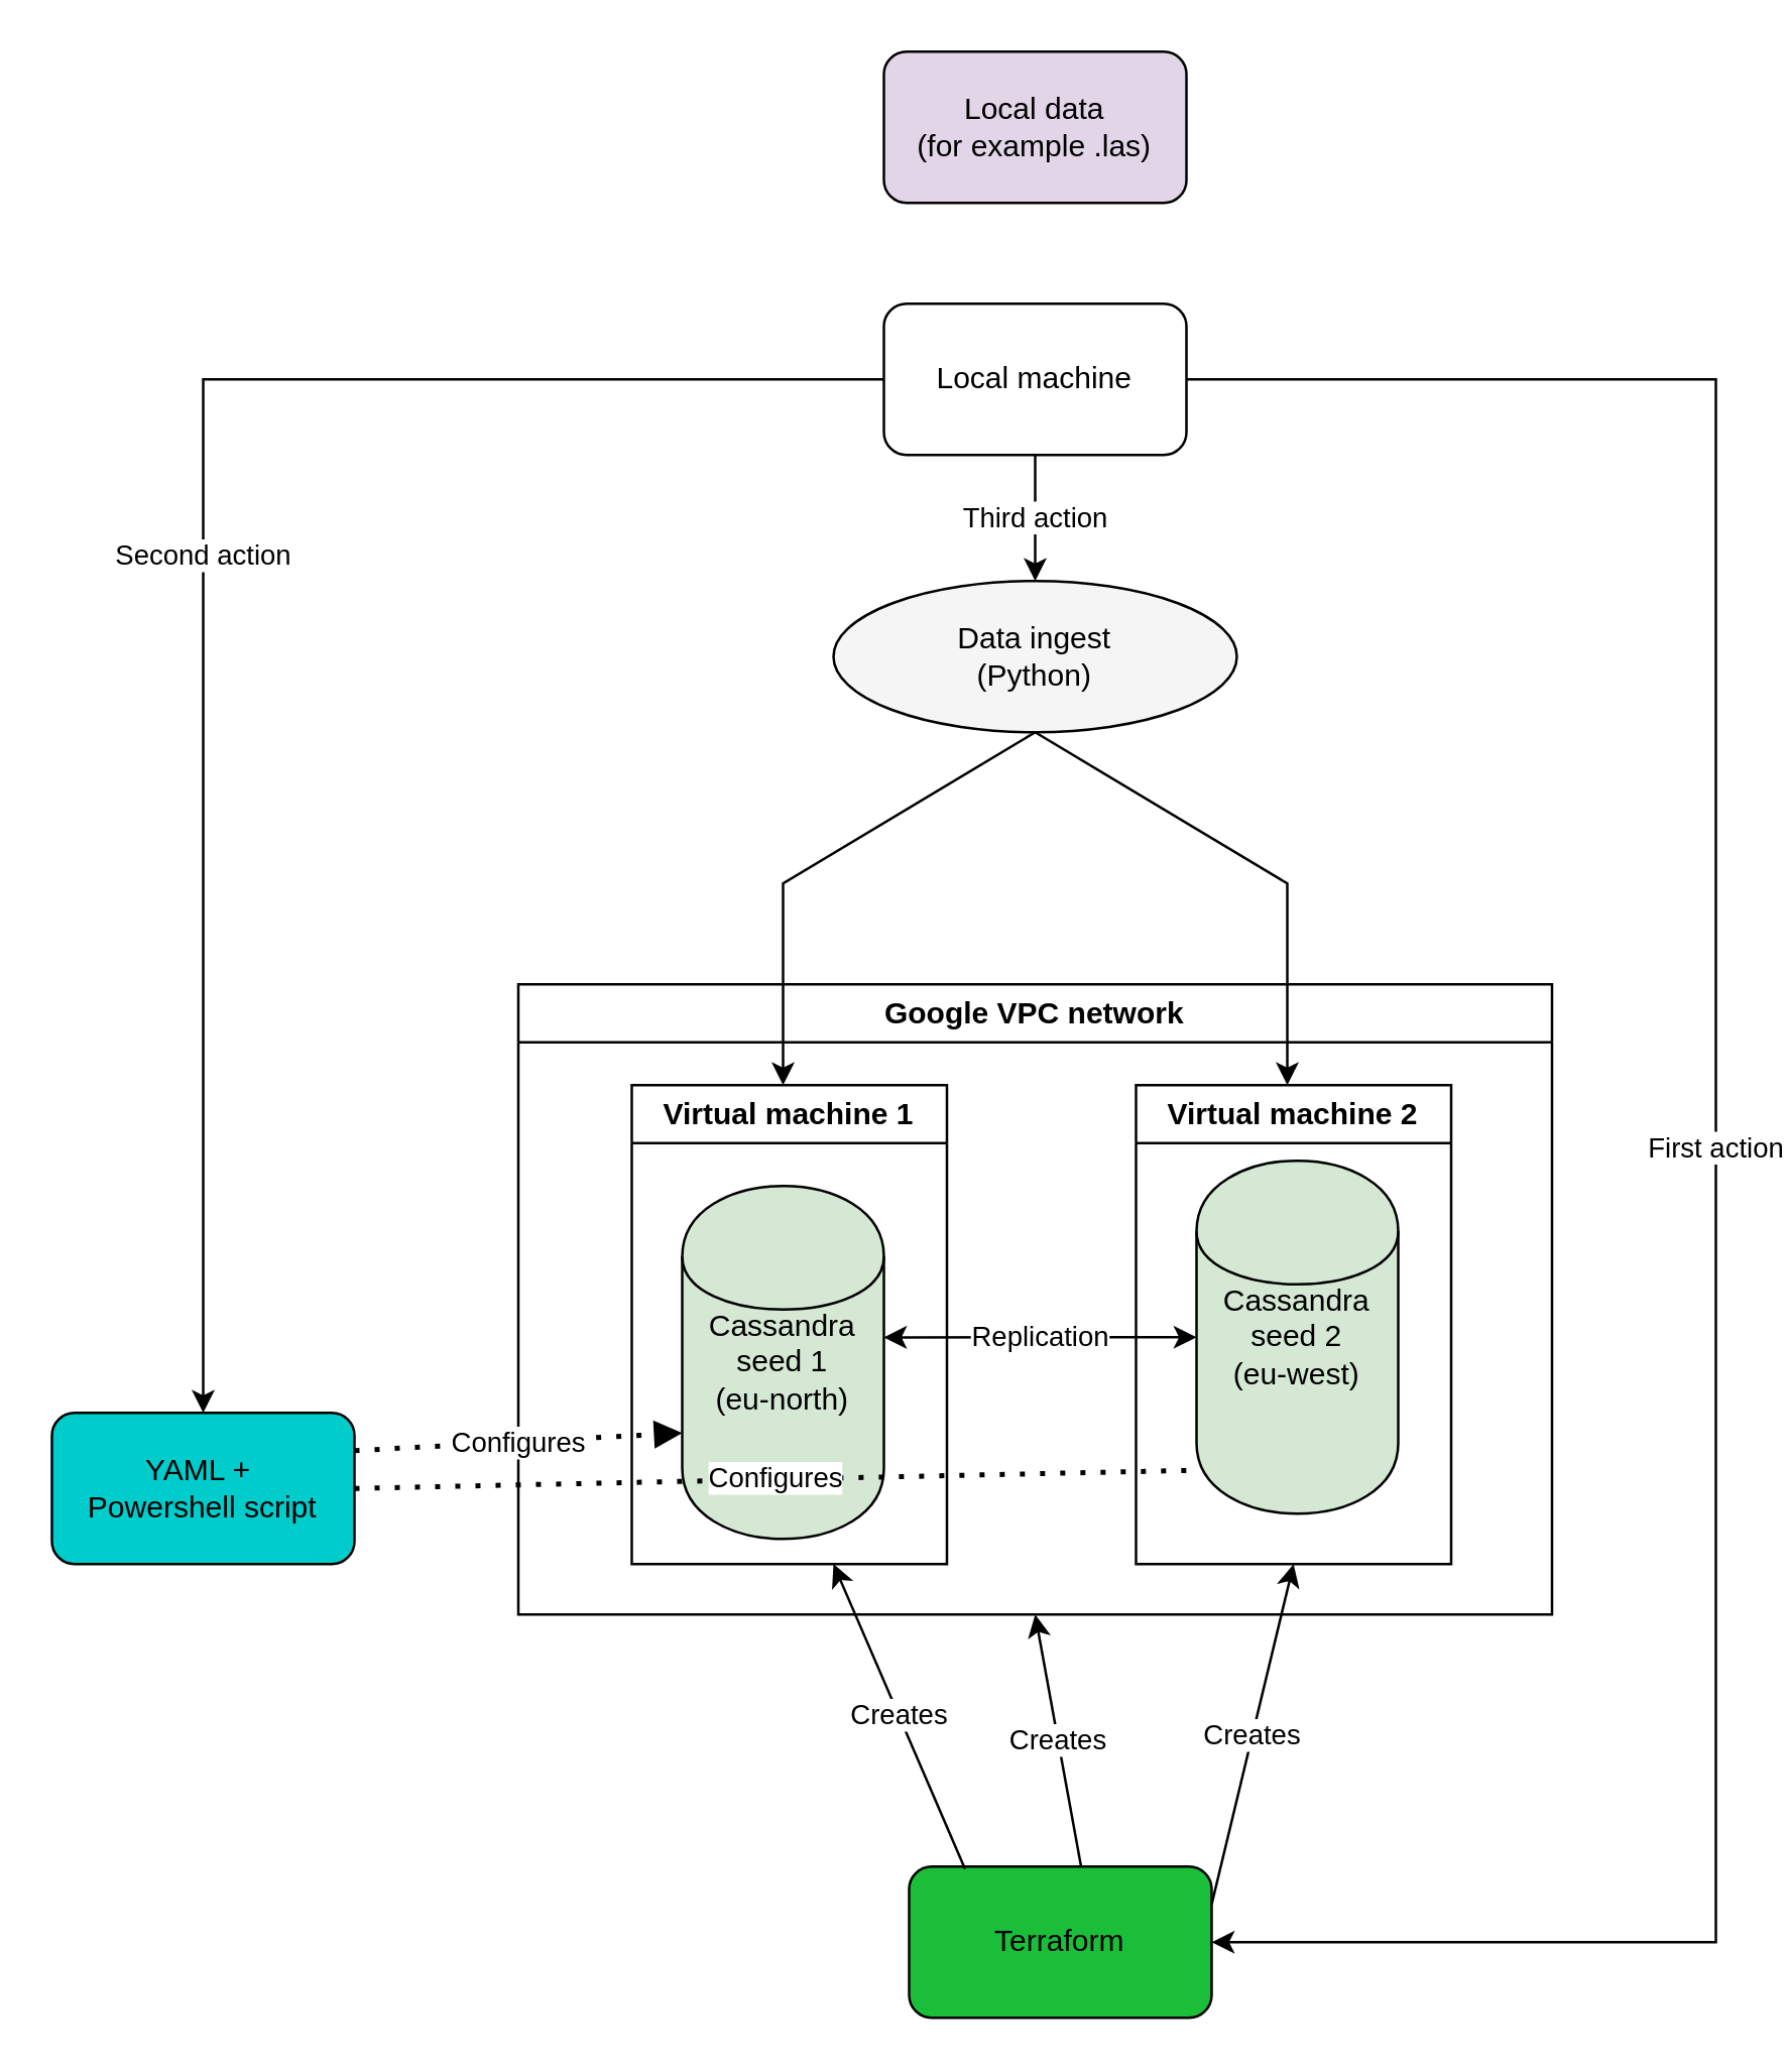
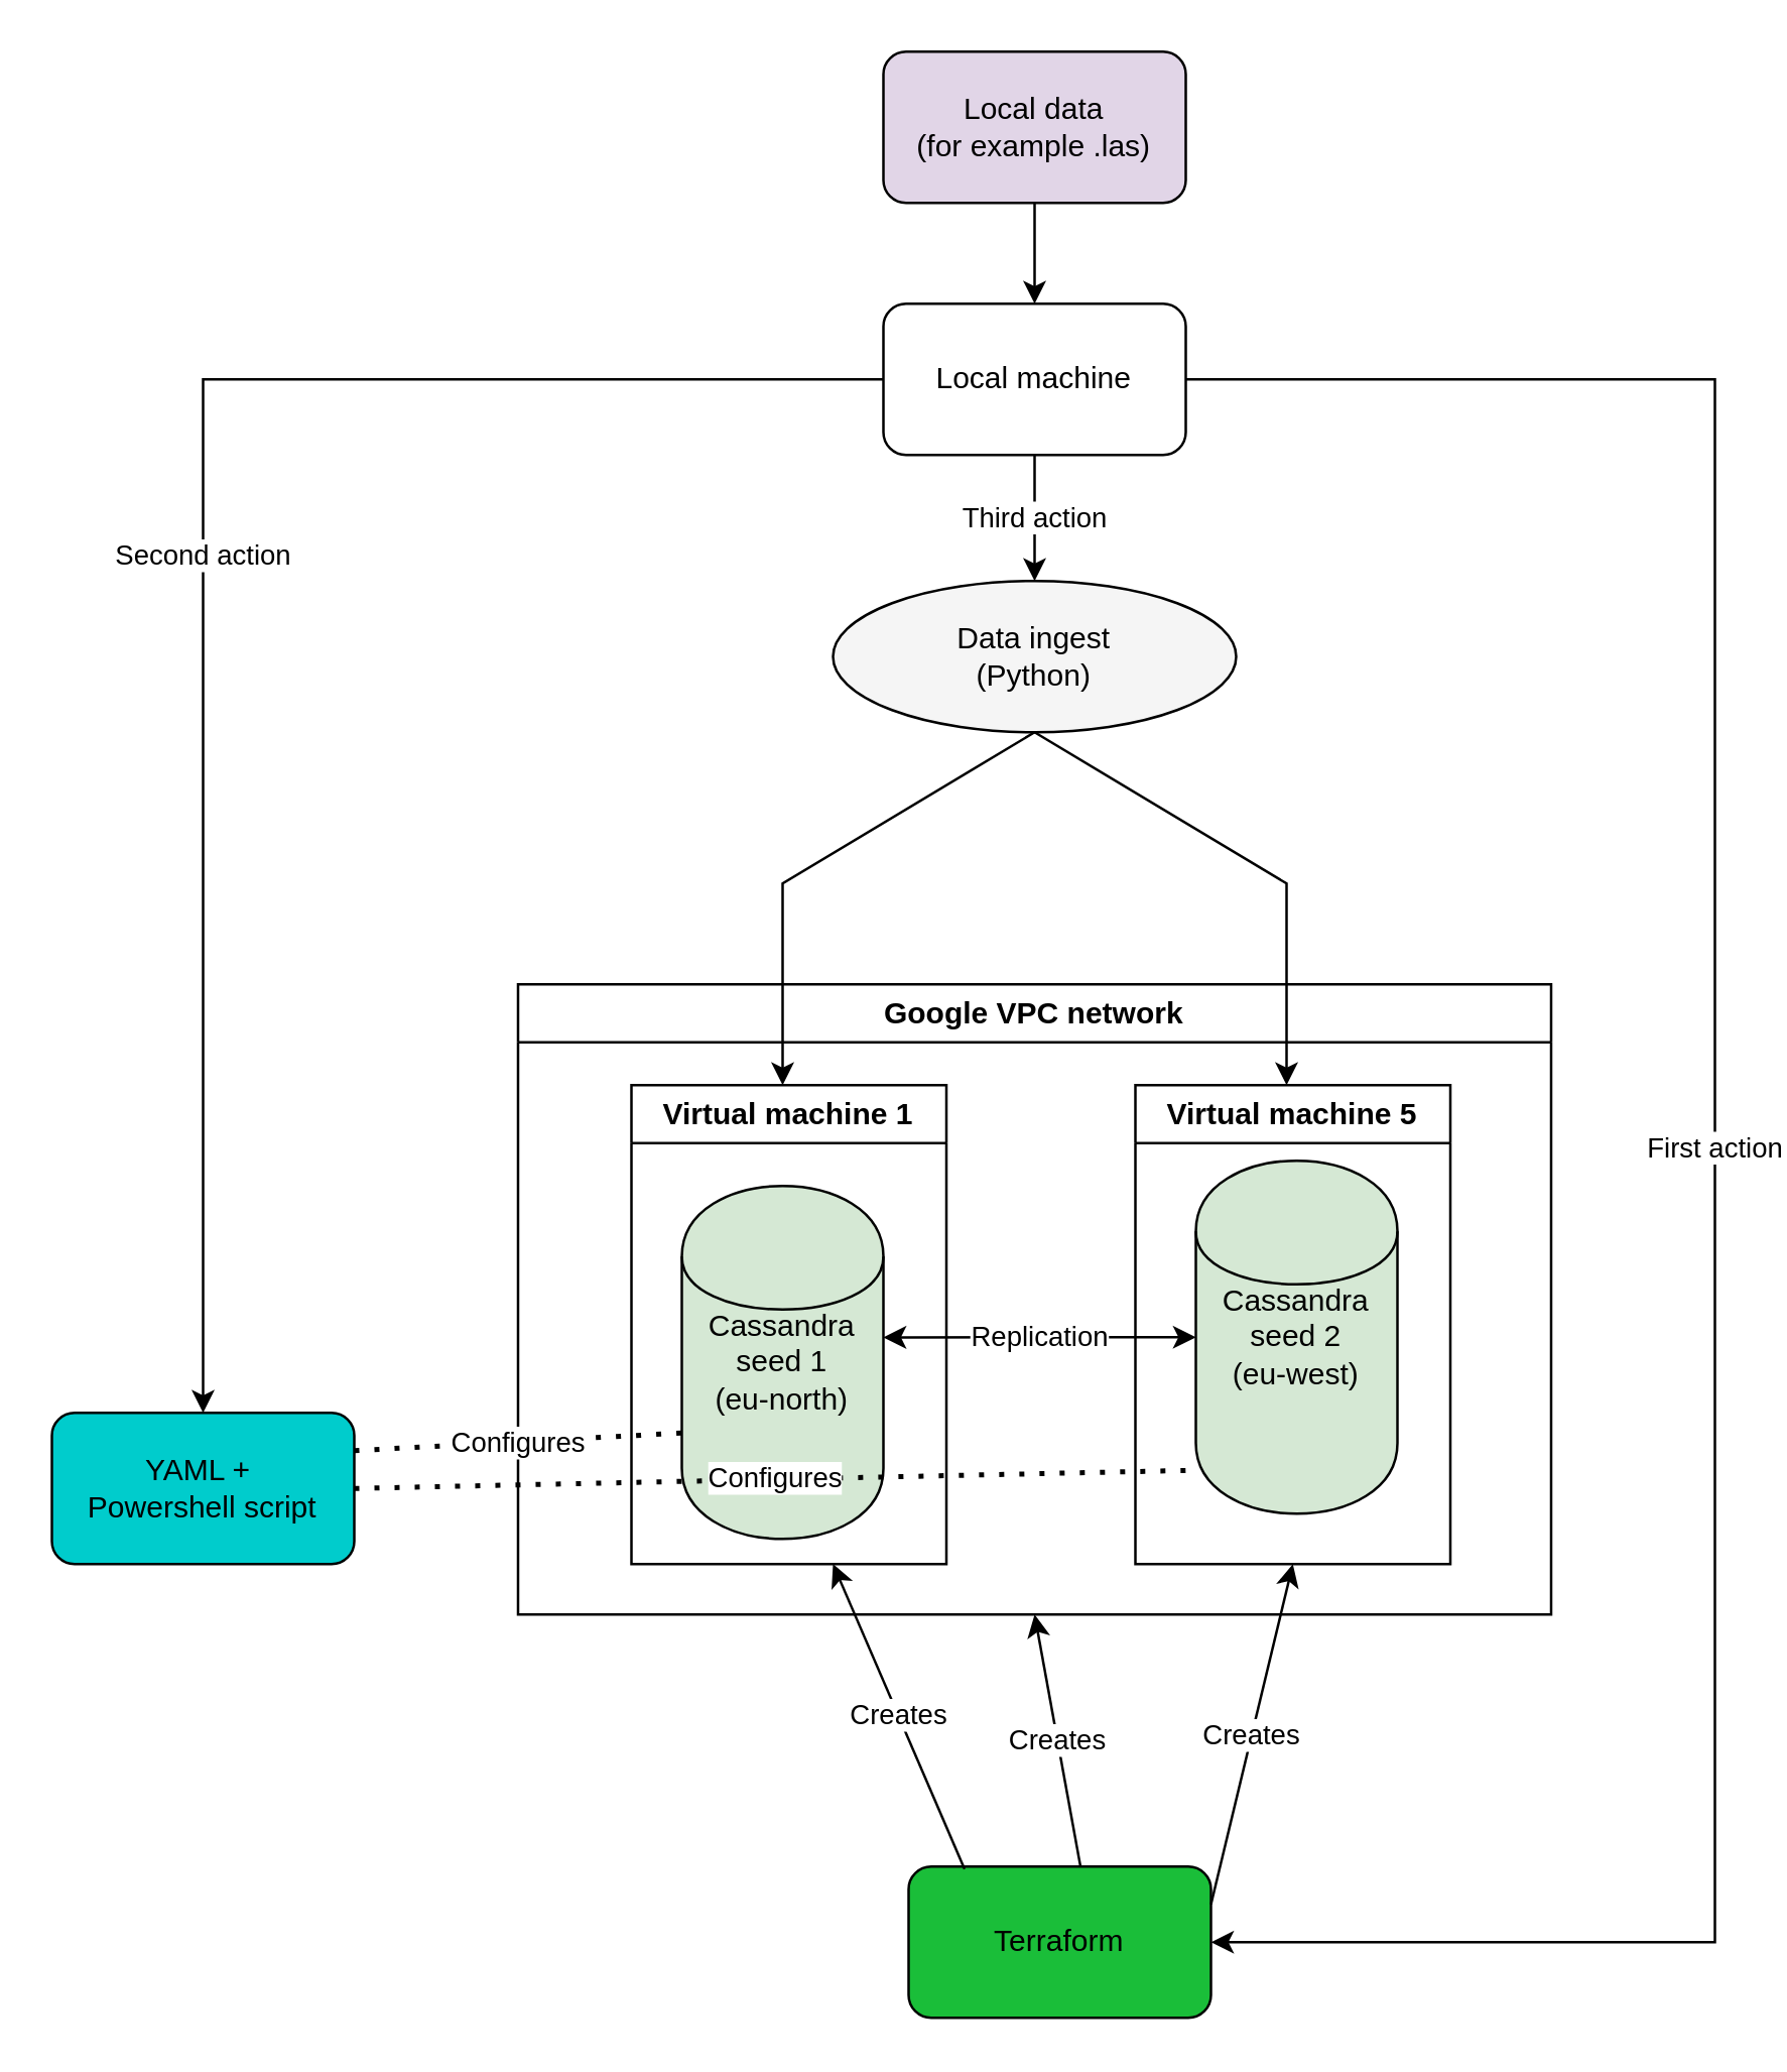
+ <mxCell id="4" value="" style="endArrow=classic;html=1;rounded=0;entryX=0.5;entryY=0;entryDx=0;entryDy=0;exitX=0.5;exitY=1;exitDx=0;exitDy=0;" edge="1" parent="1" source="2" target="18"><mxGeometry width="50" height="50" relative="1" as="geometry"><mxPoint x="380" y="190" as="sourcePoint" /><mxPoint x="430" y="140" as="targetPoint" /></mxGeometry></mxCell>
- <mxCell id="8" value="Virtual machine 2" style="swimlane;whiteSpace=wrap;html=1;" vertex="1" parent="5"><mxGeometry x="245" y="40" width="125" height="190" as="geometry" /></mxCell>
+ <mxCell id="8" value="Virtual machine 5" style="swimlane;whiteSpace=wrap;html=1;" vertex="1" parent="5"><mxGeometry x="245" y="40" width="125" height="190" as="geometry" /></mxCell>
- <mxCell id="16" value="Configures" style="endArrow=block;dashed=1;html=1;dashPattern=1 3;strokeWidth=2;rounded=0;exitX=1;exitY=0.25;exitDx=0;exitDy=0;entryX=0;entryY=0.7;entryDx=0;entryDy=0;" edge="1" parent="1" source="15" target="6"><mxGeometry width="50" height="50" relative="1" as="geometry"><mxPoint x="640" y="400" as="sourcePoint" /><mxPoint x="690" y="350" as="targetPoint" /></mxGeometry></mxCell>
+ <mxCell id="16" value="Configures" style="endArrow=none;dashed=1;html=1;dashPattern=1 3;strokeWidth=2;rounded=0;exitX=1;exitY=0.25;exitDx=0;exitDy=0;entryX=0;entryY=0.7;entryDx=0;entryDy=0;" edge="1" parent="1" source="15" target="6"><mxGeometry width="50" height="50" relative="1" as="geometry"><mxPoint x="640" y="400" as="sourcePoint" /><mxPoint x="690" y="350" as="targetPoint" /></mxGeometry></mxCell>
